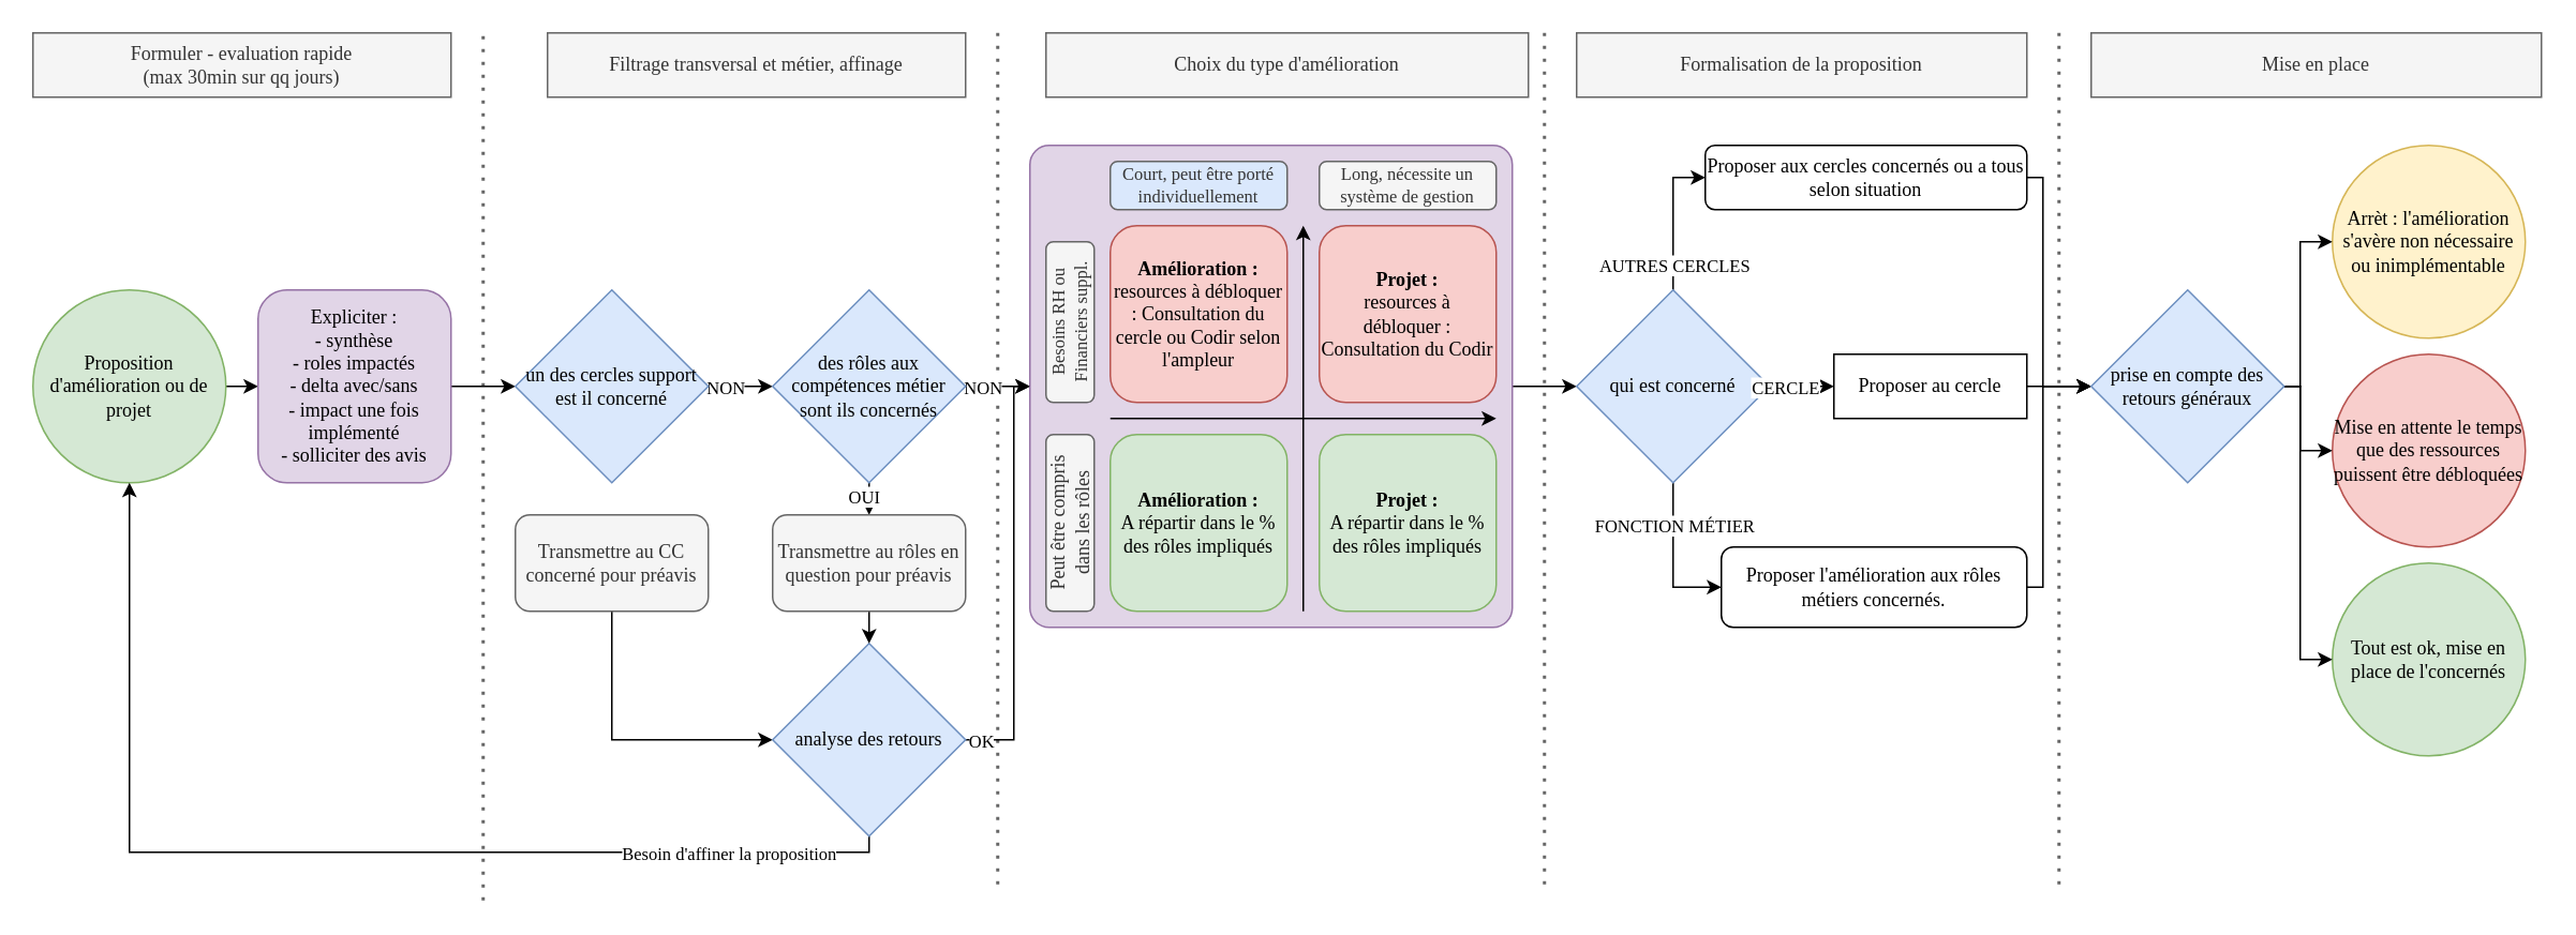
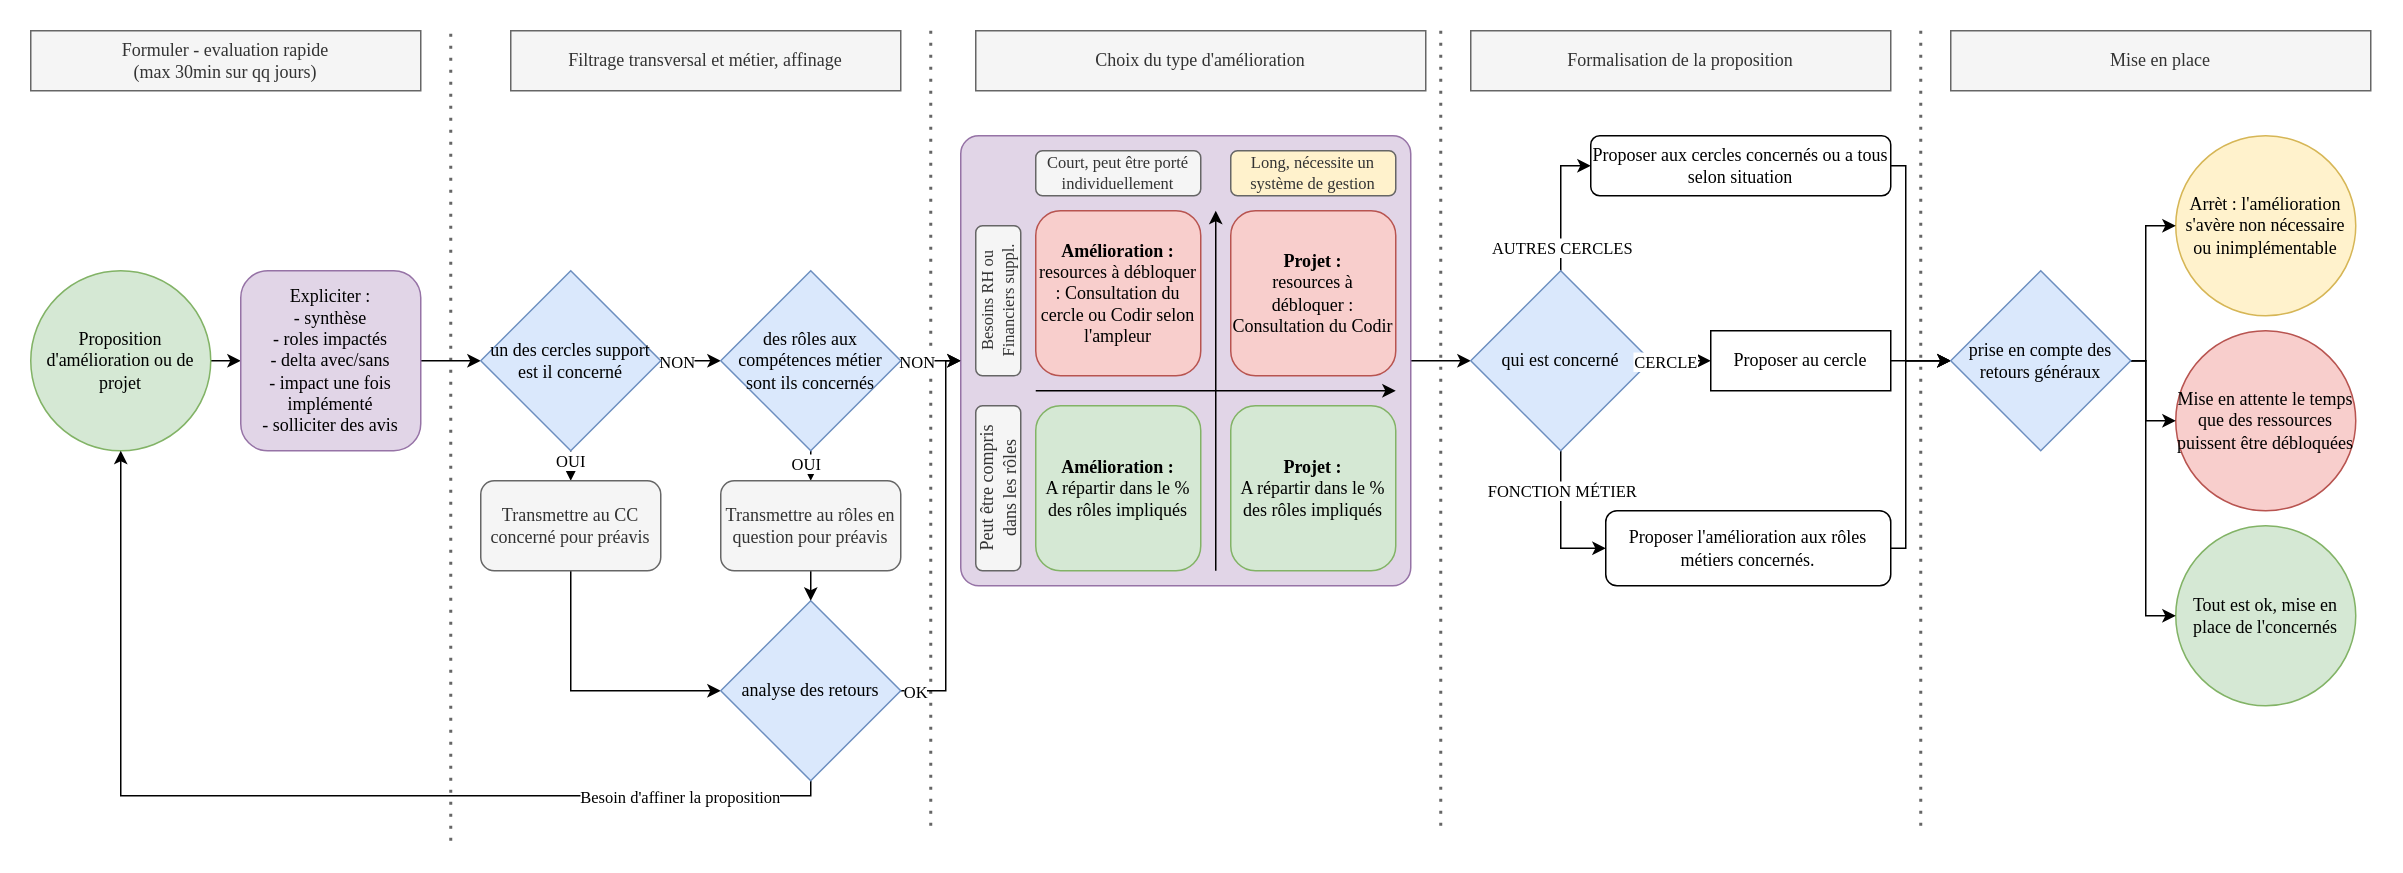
- <mxCell id="30" value="Court, peut être porté individuellement" style="rounded=1;whiteSpace=wrap;html=1;fillColor=#dae8fc;fontColor=#333333;strokeColor=#666666;fontSize=11;fontFamily=Libertinus Serif;" parent="1" vertex="1"><mxGeometry x="690" y="100" width="110" height="30" as="geometry" /></mxCell>
+ <mxCell id="30" value="Court, peut être porté individuellement" style="rounded=1;whiteSpace=wrap;html=1;fillColor=#f5f5f5;fontColor=#333333;strokeColor=#666666;fontSize=11;fontFamily=Libertinus Serif;" parent="1" vertex="1"><mxGeometry x="690" y="100" width="110" height="30" as="geometry" /></mxCell>
- <mxCell id="33" value="Long, nécessite un système de gestion" style="rounded=1;whiteSpace=wrap;html=1;fillColor=#f5f5f5;fontColor=#333333;strokeColor=#666666;fontSize=11;fontFamily=Libertinus Serif;" parent="1" vertex="1"><mxGeometry x="820" y="100" width="110" height="30" as="geometry" /></mxCell>
+ <mxCell id="33" value="Long, nécessite un système de gestion" style="rounded=1;whiteSpace=wrap;html=1;fillColor=#fff2cc;fontColor=#333333;strokeColor=#666666;fontSize=11;fontFamily=Libertinus Serif;" parent="1" vertex="1"><mxGeometry x="820" y="100" width="110" height="30" as="geometry" /></mxCell>
+ <mxCell id="14" style="edgeStyle=orthogonalEdgeStyle;rounded=0;orthogonalLoop=1;jettySize=auto;html=1;exitX=0.5;exitY=1;exitDx=0;exitDy=0;entryX=0.5;entryY=0;entryDx=0;entryDy=0;fontFamily=Libertinus Serif;" parent="1" source="16" target="18" edge="1"><mxGeometry relative="1" as="geometry" /></mxCell>
+ <mxCell id="15" value="OUI" style="edgeLabel;html=1;align=center;verticalAlign=middle;resizable=0;points=[];fontFamily=Libertinus Serif;" vertex="1" connectable="0" parent="14"><mxGeometry x="-0.357" y="-1" relative="1" as="geometry"><mxPoint as="offset" /></mxGeometry></mxCell>
